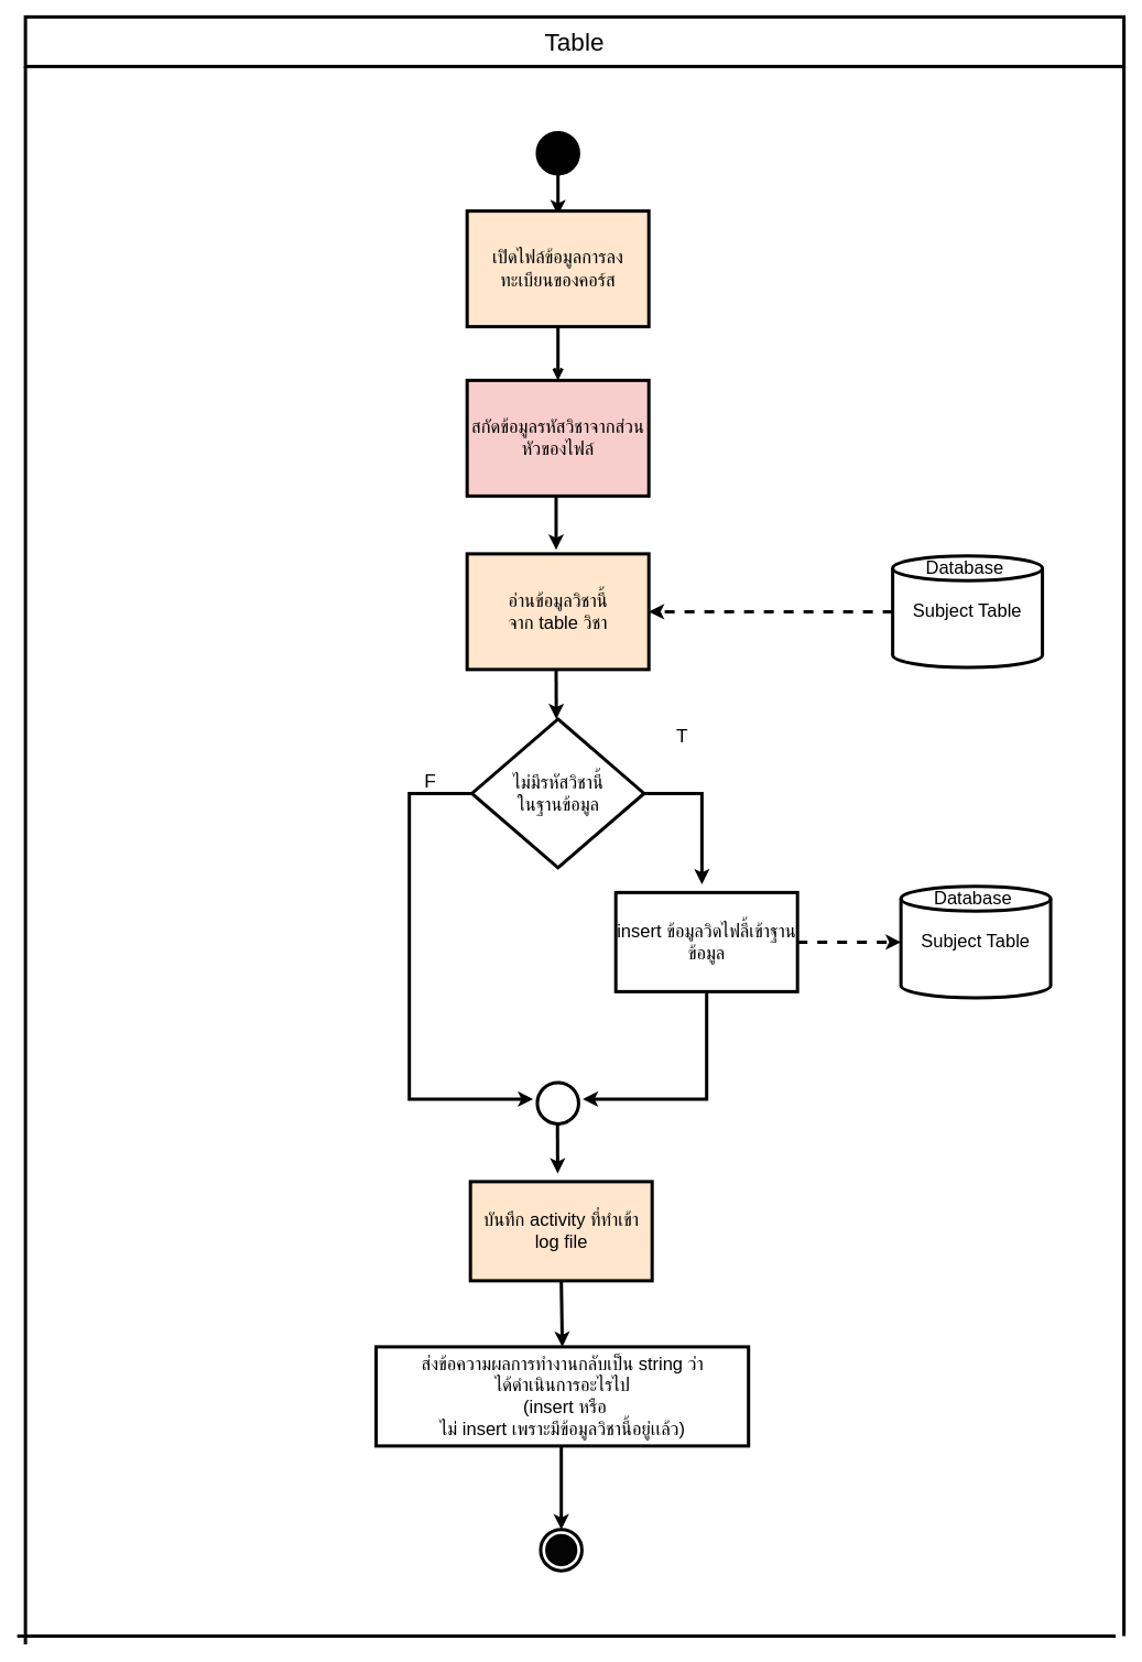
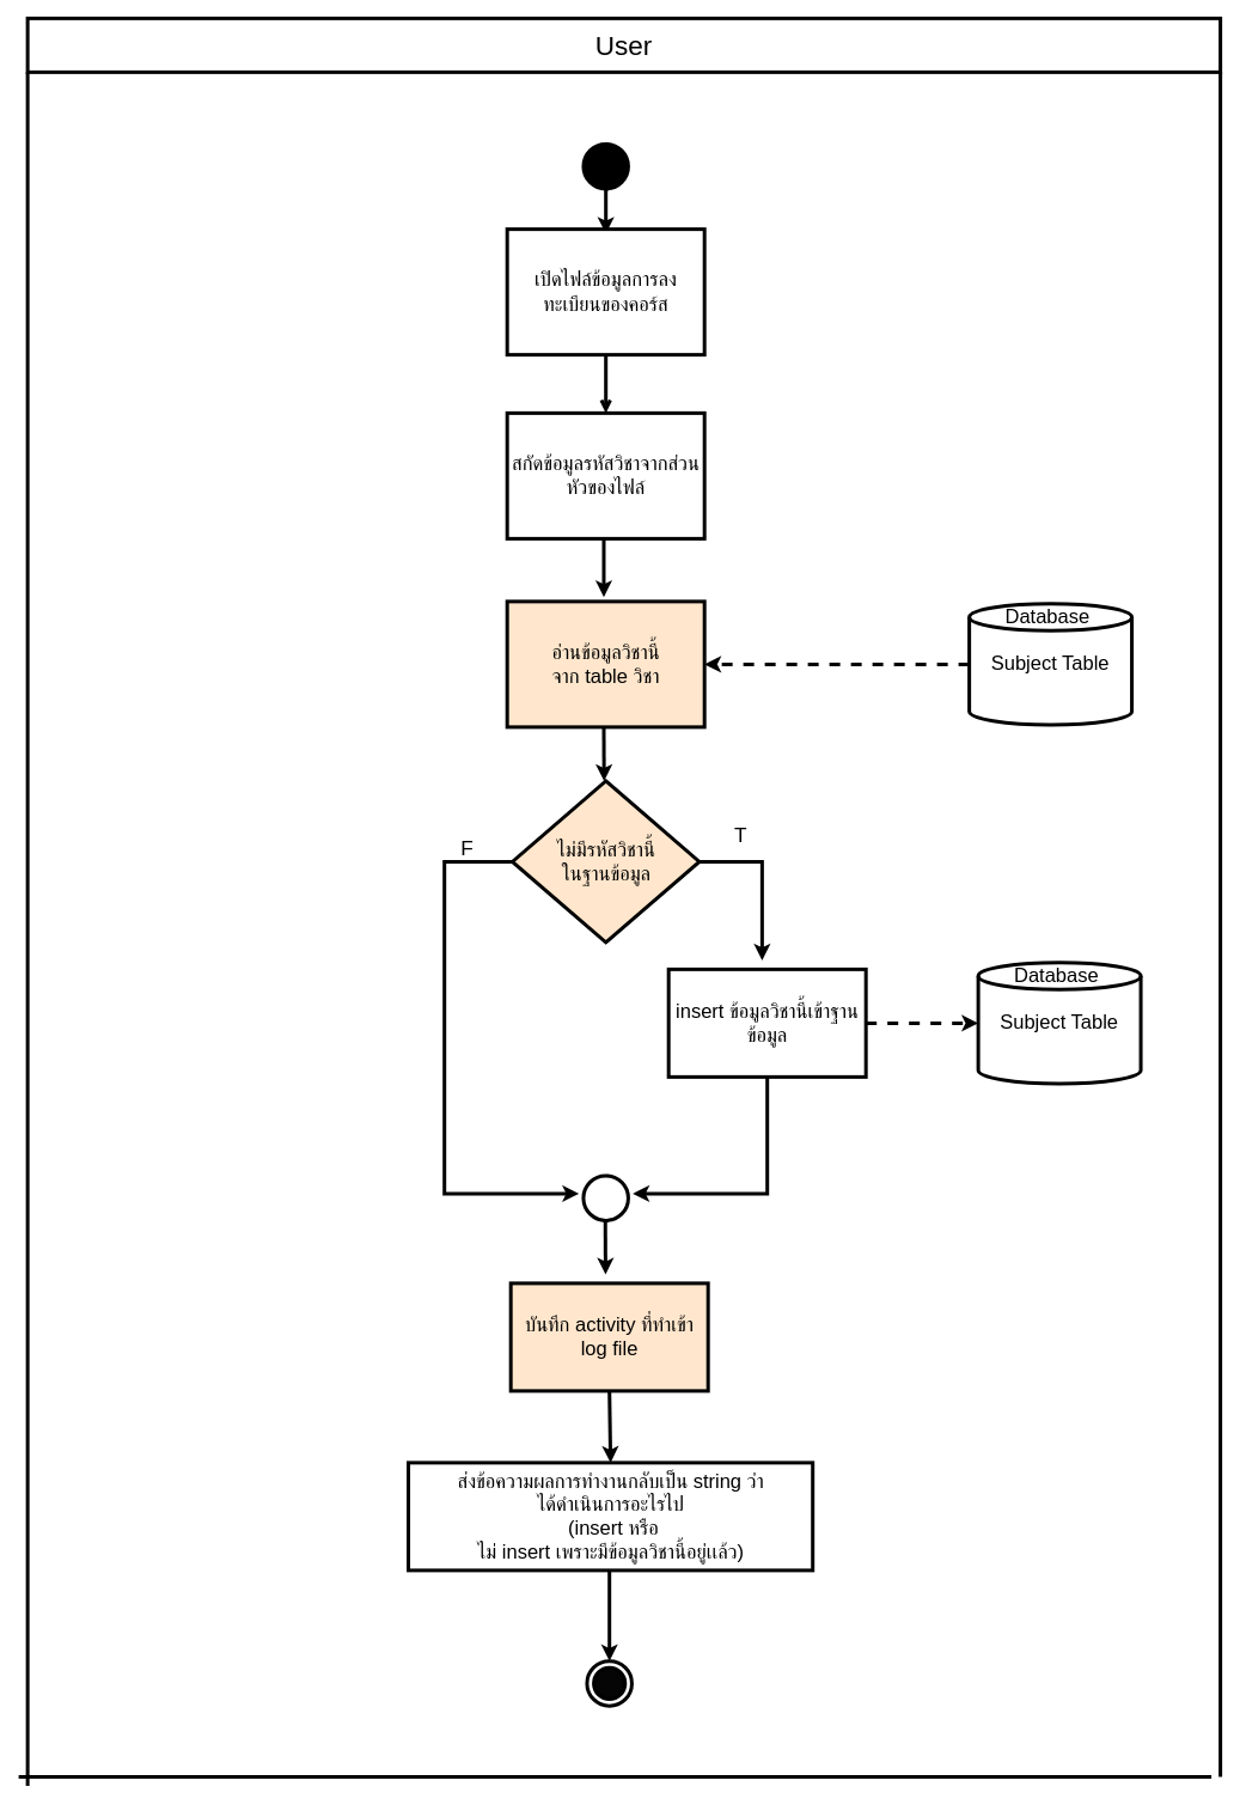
- <mxCell id="2" value="&lt;font style=&quot;font-size: 30px;&quot;&gt;Table&lt;/font&gt;" style="rounded=0;whiteSpace=wrap;html=1;strokeWidth=4;" parent="1" vertex="1"><mxGeometry x="30" y="20" width="1330" height="60" as="geometry" /></mxCell>
+ <mxCell id="2" value="&lt;font style=&quot;font-size: 30px;&quot;&gt;User&lt;/font&gt;" style="rounded=0;whiteSpace=wrap;html=1;strokeWidth=4;" parent="1" vertex="1"><mxGeometry x="30" y="20" width="1330" height="60" as="geometry" /></mxCell>
- <mxCell id="8" value="&lt;span style=&quot;font-size: 22px;&quot;&gt;เปิดไฟล์ข้อมูลการลงทะเบียนของคอร์ส&lt;/span&gt;" style="rounded=0;whiteSpace=wrap;html=1;strokeWidth=4;fillColor=#ffe6cc;" parent="1" vertex="1"><mxGeometry x="564.75" y="255" width="220" height="140" as="geometry" /></mxCell>
+ <mxCell id="8" value="&lt;span style=&quot;font-size: 22px;&quot;&gt;เปิดไฟล์ข้อมูลการลงทะเบียนของคอร์ส&lt;/span&gt;" style="rounded=0;whiteSpace=wrap;html=1;strokeWidth=4;" parent="1" vertex="1"><mxGeometry x="564.75" y="255" width="220" height="140" as="geometry" /></mxCell>
- <mxCell id="9" value="&lt;span style=&quot;font-size: 22px;&quot;&gt;สกัดข้อมูลรหัสวิชาจากส่วนหัวของไฟล์&lt;/span&gt;" style="rounded=0;whiteSpace=wrap;html=1;strokeWidth=4;fillColor=#f8cecc;" parent="1" vertex="1"><mxGeometry x="564.75" y="460" width="220" height="140" as="geometry" /></mxCell>
+ <mxCell id="9" value="&lt;span style=&quot;font-size: 22px;&quot;&gt;สกัดข้อมูลรหัสวิชาจากส่วนหัวของไฟล์&lt;/span&gt;" style="rounded=0;whiteSpace=wrap;html=1;strokeWidth=4;" parent="1" vertex="1"><mxGeometry x="564.75" y="460" width="220" height="140" as="geometry" /></mxCell>
- <mxCell id="19" value="&lt;font style=&quot;font-size: 23px;&quot;&gt;T&lt;/font&gt;" style="text;html=1;align=center;verticalAlign=middle;resizable=0;points=[];autosize=1;strokeColor=none;fillColor=none;strokeWidth=4;" parent="1" vertex="1"><mxGeometry x="804.75" y="870" width="40" height="40" as="geometry" /></mxCell>
+ <mxCell id="19" value="&lt;font style=&quot;font-size: 23px;&quot;&gt;T&lt;/font&gt;" style="text;html=1;align=center;verticalAlign=middle;resizable=0;points=[];autosize=1;strokeColor=none;fillColor=none;strokeWidth=4;" parent="1" vertex="1"><mxGeometry x="804.75" y="910" width="40" height="40" as="geometry" /></mxCell>
- <mxCell id="17" value="&lt;font style=&quot;font-size: 22px;&quot;&gt;ไม่มีรหัสวิชานี้&lt;br&gt;ในฐานข้อมูล&lt;/font&gt;" style="rhombus;whiteSpace=wrap;html=1;strokeWidth=4;" parent="1" vertex="1"><mxGeometry x="570.5" y="870" width="208.5" height="180" as="geometry" /></mxCell>
+ <mxCell id="17" value="&lt;font style=&quot;font-size: 22px;&quot;&gt;ไม่มีรหัสวิชานี้&lt;br&gt;ในฐานข้อมูล&lt;/font&gt;" style="rhombus;whiteSpace=wrap;html=1;strokeWidth=4;fillColor=#ffe6cc;" parent="1" vertex="1"><mxGeometry x="570.5" y="870" width="208.5" height="180" as="geometry" /></mxCell>
- <mxCell id="16" value="&lt;span style=&quot;font-size: 22px;&quot;&gt;insert ข้อมูลวิดไฟลี้เข้าฐานข้อมูล&lt;/span&gt;" style="rounded=0;whiteSpace=wrap;html=1;strokeWidth=4;" parent="1" vertex="1"><mxGeometry x="744.75" y="1080" width="220" height="120" as="geometry" /></mxCell>
+ <mxCell id="16" value="&lt;span style=&quot;font-size: 22px;&quot;&gt;insert ข้อมูลวิชานี้เข้าฐานข้อมูล&lt;/span&gt;" style="rounded=0;whiteSpace=wrap;html=1;strokeWidth=4;" parent="1" vertex="1"><mxGeometry x="744.75" y="1080" width="220" height="120" as="geometry" /></mxCell>
